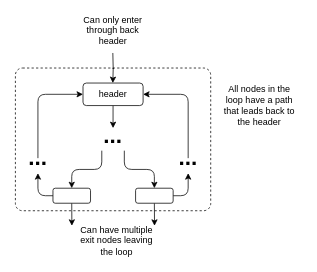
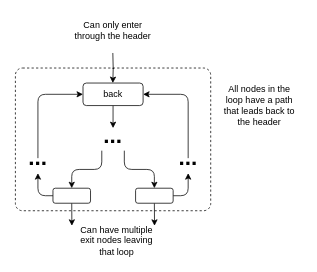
- <mxCell id="20" value="Can only enter through back header" style="text;html=1;strokeColor=none;fillColor=none;align=center;verticalAlign=middle;whiteSpace=wrap;rounded=0;dashed=1;" vertex="1" parent="1"><mxGeometry x="95" y="20" width="110" height="40" as="geometry" /></mxCell>
+ <mxCell id="20" value="Can only enter through the header" style="text;html=1;strokeColor=none;fillColor=none;align=center;verticalAlign=middle;whiteSpace=wrap;rounded=0;dashed=1;" vertex="1" parent="1"><mxGeometry x="95" y="20" width="110" height="40" as="geometry" /></mxCell>
- <mxCell id="4" value="header" style="rounded=1;whiteSpace=wrap;html=1;" vertex="1" parent="1"><mxGeometry x="110" y="110" width="80" height="30" as="geometry" /></mxCell>
+ <mxCell id="4" value="back" style="rounded=1;whiteSpace=wrap;html=1;" vertex="1" parent="1"><mxGeometry x="110" y="110" width="80" height="30" as="geometry" /></mxCell>
- <mxCell id="19" value="Can have multiple exit nodes leaving the loop" style="text;html=1;strokeColor=none;fillColor=none;align=center;verticalAlign=middle;whiteSpace=wrap;rounded=0;dashed=1;" vertex="1" parent="1"><mxGeometry x="100" y="300" width="110" height="40" as="geometry" /></mxCell>
+ <mxCell id="19" value="Can have multiple exit nodes leaving that loop" style="text;html=1;strokeColor=none;fillColor=none;align=center;verticalAlign=middle;whiteSpace=wrap;rounded=0;dashed=1;" vertex="1" parent="1"><mxGeometry x="100" y="300" width="110" height="40" as="geometry" /></mxCell>
